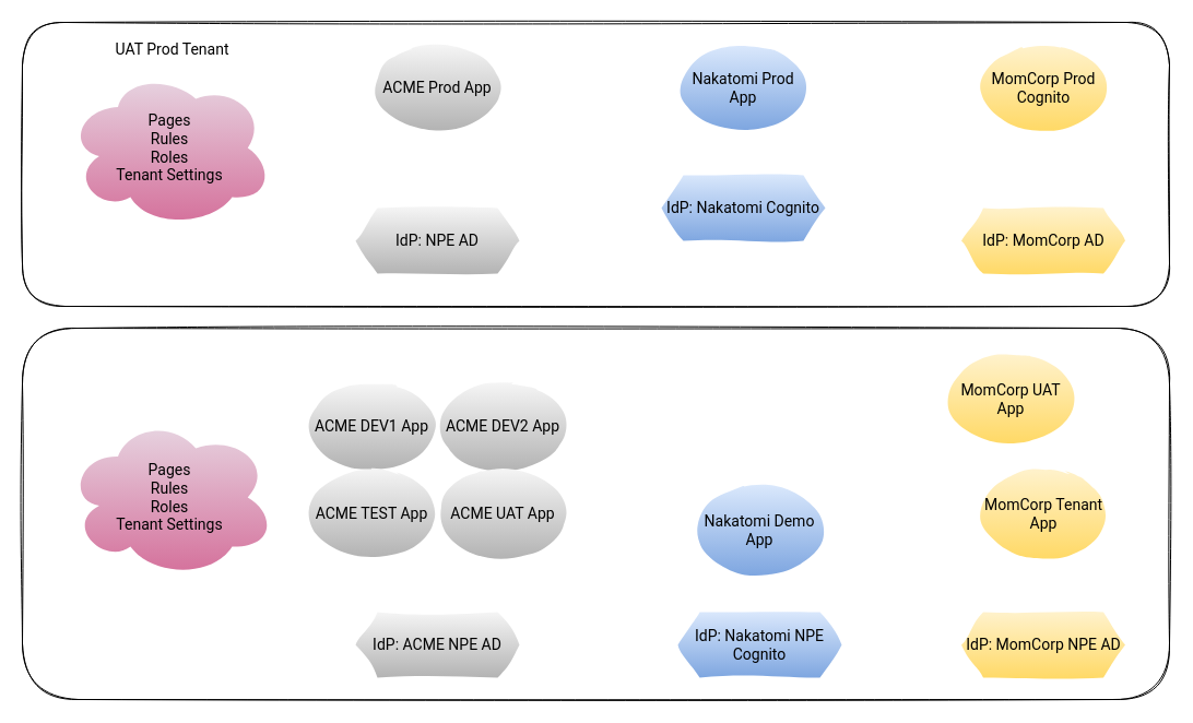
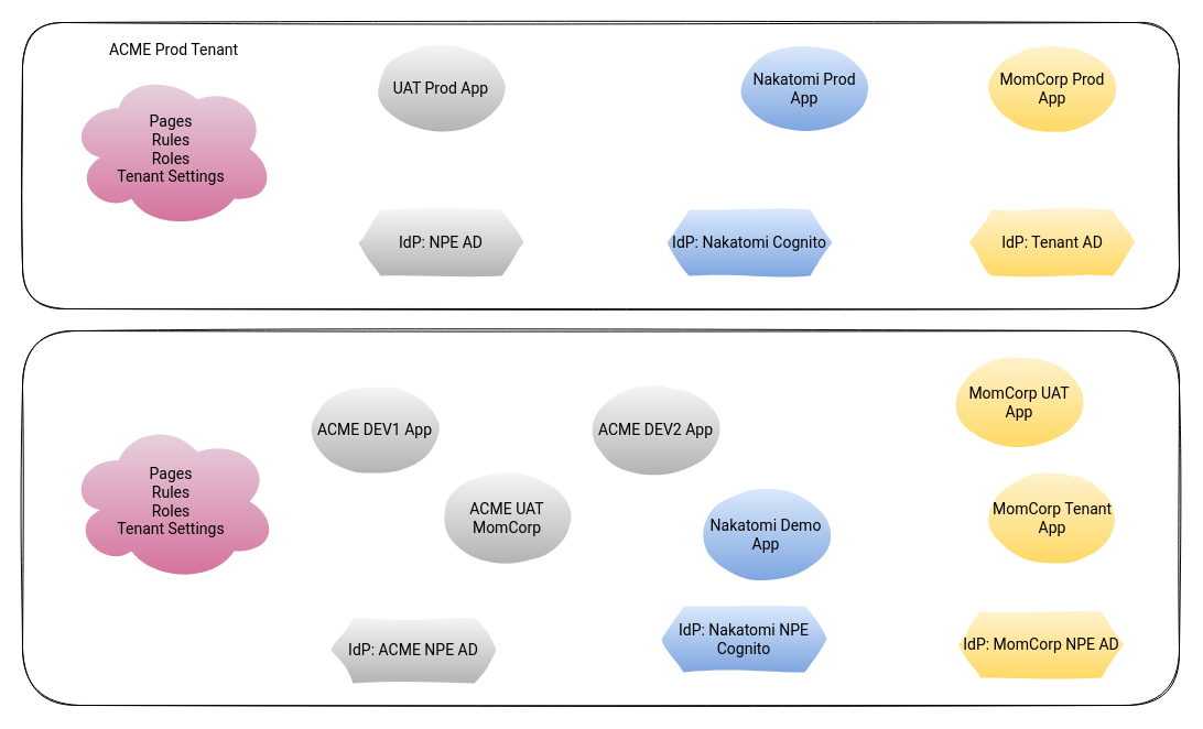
- <mxCell id="26" value="UAT Prod Tenant" style="text;html=1;resizable=0;autosize=1;align=center;verticalAlign=middle;points=[];fillColor=none;strokeColor=none;rounded=0;fontSize=14;fontFamily=Roboto;FType=g;sketch=1;" vertex="1" parent="24"><mxGeometry x="32.15" y="5" width="130" height="20" as="geometry" /></mxCell>
+ <mxCell id="26" value="ACME Prod Tenant" style="text;html=1;resizable=0;autosize=1;align=center;verticalAlign=middle;points=[];fillColor=none;strokeColor=none;rounded=0;fontSize=14;fontFamily=Roboto;FType=g;sketch=1;" vertex="1" parent="24"><mxGeometry x="32.15" y="5" width="130" height="20" as="geometry" /></mxCell>
- <mxCell id="4" value="ACME Prod App" style="ellipse;whiteSpace=wrap;html=1;fontSize=14;fontFamily=Roboto;labelBackgroundColor=none;fillColor=#f5f5f5;gradientColor=#b3b3b3;strokeColor=none;sketch=1;" vertex="1" parent="1"><mxGeometry x="340" y="40" width="120" height="80" as="geometry" /></mxCell>
+ <mxCell id="4" value="UAT Prod App" style="ellipse;whiteSpace=wrap;html=1;fontSize=14;fontFamily=Roboto;labelBackgroundColor=none;fillColor=#f5f5f5;gradientColor=#b3b3b3;strokeColor=none;sketch=1;" vertex="1" parent="1"><mxGeometry x="340" y="40" width="120" height="80" as="geometry" /></mxCell>
- <mxCell id="5" value="Nakatomi Prod App" style="ellipse;whiteSpace=wrap;html=1;fontSize=14;fontFamily=Roboto;gradientColor=#7ea6e0;fillColor=#dae8fc;strokeColor=none;sketch=1;" vertex="1" parent="1"><mxGeometry x="620" y="40" width="120" height="80" as="geometry" /></mxCell>
+ <mxCell id="5" value="Nakatomi Prod App" style="ellipse;whiteSpace=wrap;html=1;fontSize=14;fontFamily=Roboto;gradientColor=#7ea6e0;fillColor=#dae8fc;strokeColor=none;sketch=1;" vertex="1" parent="1"><mxGeometry x="670" y="40" width="120" height="80" as="geometry" /></mxCell>
- <mxCell id="6" value="MomCorp Prod Cognito" style="ellipse;whiteSpace=wrap;html=1;fontSize=14;fontFamily=Roboto;gradientColor=#ffd966;fillColor=#fff2cc;strokeColor=none;sketch=1;" vertex="1" parent="1"><mxGeometry x="894.5" y="40" width="120" height="80" as="geometry" /></mxCell>
+ <mxCell id="6" value="MomCorp Prod App" style="ellipse;whiteSpace=wrap;html=1;fontSize=14;fontFamily=Roboto;gradientColor=#ffd966;fillColor=#fff2cc;strokeColor=none;sketch=1;" vertex="1" parent="1"><mxGeometry x="894.5" y="40" width="120" height="80" as="geometry" /></mxCell>
- <mxCell id="8" value="IdP: Nakatomi Cognito" style="shape=hexagon;perimeter=hexagonPerimeter2;whiteSpace=wrap;html=1;fixedSize=1;fontFamily=Roboto;fontSize=14;gradientColor=#7ea6e0;fillColor=#dae8fc;strokeColor=none;sketch=1;" vertex="1" parent="1"><mxGeometry x="605" y="160" width="150" height="60" as="geometry" /></mxCell>
+ <mxCell id="8" value="IdP: Nakatomi Cognito" style="shape=hexagon;perimeter=hexagonPerimeter2;whiteSpace=wrap;html=1;fixedSize=1;fontFamily=Roboto;fontSize=14;gradientColor=#7ea6e0;fillColor=#dae8fc;strokeColor=none;sketch=1;" vertex="1" parent="1"><mxGeometry x="605" y="190" width="150" height="60" as="geometry" /></mxCell>
- <mxCell id="9" value="IdP: MomCorp AD" style="shape=hexagon;perimeter=hexagonPerimeter2;whiteSpace=wrap;html=1;fixedSize=1;fontFamily=Roboto;fontSize=14;gradientColor=#ffd966;fillColor=#fff2cc;strokeColor=none;sketch=1;" vertex="1" parent="1"><mxGeometry x="879.5" y="190" width="150" height="60" as="geometry" /></mxCell>
+ <mxCell id="9" value="IdP: Tenant AD" style="shape=hexagon;perimeter=hexagonPerimeter2;whiteSpace=wrap;html=1;fixedSize=1;fontFamily=Roboto;fontSize=14;gradientColor=#ffd966;fillColor=#fff2cc;strokeColor=none;sketch=1;" vertex="1" parent="1"><mxGeometry x="879.5" y="190" width="150" height="60" as="geometry" /></mxCell>
- <mxCell id="16" value="ACME DEV2 App" style="ellipse;whiteSpace=wrap;html=1;fontSize=14;fontFamily=Roboto;gradientColor=#b3b3b3;fillColor=#f5f5f5;strokeColor=none;sketch=1;" vertex="1" parent="1"><mxGeometry x="400" y="350" width="120" height="80" as="geometry" /></mxCell>
+ <mxCell id="16" value="ACME DEV2 App" style="ellipse;whiteSpace=wrap;html=1;fontSize=14;fontFamily=Roboto;gradientColor=#b3b3b3;fillColor=#f5f5f5;strokeColor=none;sketch=1;" vertex="1" parent="1"><mxGeometry x="535" y="350" width="120" height="80" as="geometry" /></mxCell>
- <mxCell id="17" value="ACME TEST App" style="ellipse;whiteSpace=wrap;html=1;fontSize=14;fontFamily=Roboto;gradientColor=#b3b3b3;fillColor=#f5f5f5;strokeColor=none;sketch=1;" vertex="1" parent="1"><mxGeometry x="280" y="430" width="120" height="80" as="geometry" /></mxCell>
- <mxCell id="18" value="ACME UAT App" style="ellipse;whiteSpace=wrap;html=1;fontSize=14;fontFamily=Roboto;gradientColor=#b3b3b3;fillColor=#f5f5f5;strokeColor=none;sketch=1;" vertex="1" parent="1"><mxGeometry x="400" y="430" width="120" height="80" as="geometry" /></mxCell>
+ <mxCell id="18" value="ACME UAT MomCorp" style="ellipse;whiteSpace=wrap;html=1;fontSize=14;fontFamily=Roboto;gradientColor=#b3b3b3;fillColor=#f5f5f5;strokeColor=none;sketch=1;" vertex="1" parent="1"><mxGeometry x="400" y="430" width="120" height="80" as="geometry" /></mxCell>
- <mxCell id="10" value="IdP: ACME NPE AD" style="shape=hexagon;perimeter=hexagonPerimeter2;whiteSpace=wrap;html=1;fixedSize=1;fontFamily=Roboto;fontSize=14;gradientColor=#b3b3b3;fillColor=#f5f5f5;strokeColor=none;sketch=1;" vertex="1" parent="1"><mxGeometry x="325" y="560" width="150" height="60" as="geometry" /></mxCell>
+ <mxCell id="10" value="IdP: ACME NPE AD" style="shape=hexagon;perimeter=hexagonPerimeter2;whiteSpace=wrap;html=1;fixedSize=1;fontFamily=Roboto;fontSize=14;gradientColor=#b3b3b3;fillColor=#f5f5f5;strokeColor=none;sketch=1;" vertex="1" parent="1"><mxGeometry x="300" y="560" width="150" height="60" as="geometry" /></mxCell>
- <mxCell id="11" value="IdP: Nakatomi NPE Cognito" style="shape=hexagon;perimeter=hexagonPerimeter2;whiteSpace=wrap;html=1;fixedSize=1;fontFamily=Roboto;fontSize=14;labelBackgroundColor=none;fillColor=#dae8fc;gradientColor=#7ea6e0;strokeColor=none;sketch=1;" vertex="1" parent="1"><mxGeometry x="620" y="560" width="150" height="60" as="geometry" /></mxCell>
+ <mxCell id="11" value="IdP: Nakatomi NPE Cognito" style="shape=hexagon;perimeter=hexagonPerimeter2;whiteSpace=wrap;html=1;fixedSize=1;fontFamily=Roboto;fontSize=14;labelBackgroundColor=none;fillColor=#dae8fc;gradientColor=#7ea6e0;strokeColor=none;sketch=1;" vertex="1" parent="1"><mxGeometry x="600" y="550" width="150" height="60" as="geometry" /></mxCell>
- <mxCell id="12" value="IdP: MomCorp NPE AD" style="shape=hexagon;perimeter=hexagonPerimeter2;whiteSpace=wrap;html=1;fixedSize=1;fontFamily=Roboto;fontSize=14;gradientColor=#ffd966;fillColor=#fff2cc;strokeColor=none;sketch=1;" vertex="1" parent="1"><mxGeometry x="879.5" y="560" width="150" height="60" as="geometry" /></mxCell>
+ <mxCell id="12" value="IdP: MomCorp NPE AD" style="shape=hexagon;perimeter=hexagonPerimeter2;whiteSpace=wrap;html=1;fixedSize=1;fontFamily=Roboto;fontSize=14;gradientColor=#ffd966;fillColor=#fff2cc;strokeColor=none;sketch=1;" vertex="1" parent="1"><mxGeometry x="869.5" y="555" width="150" height="60" as="geometry" /></mxCell>
